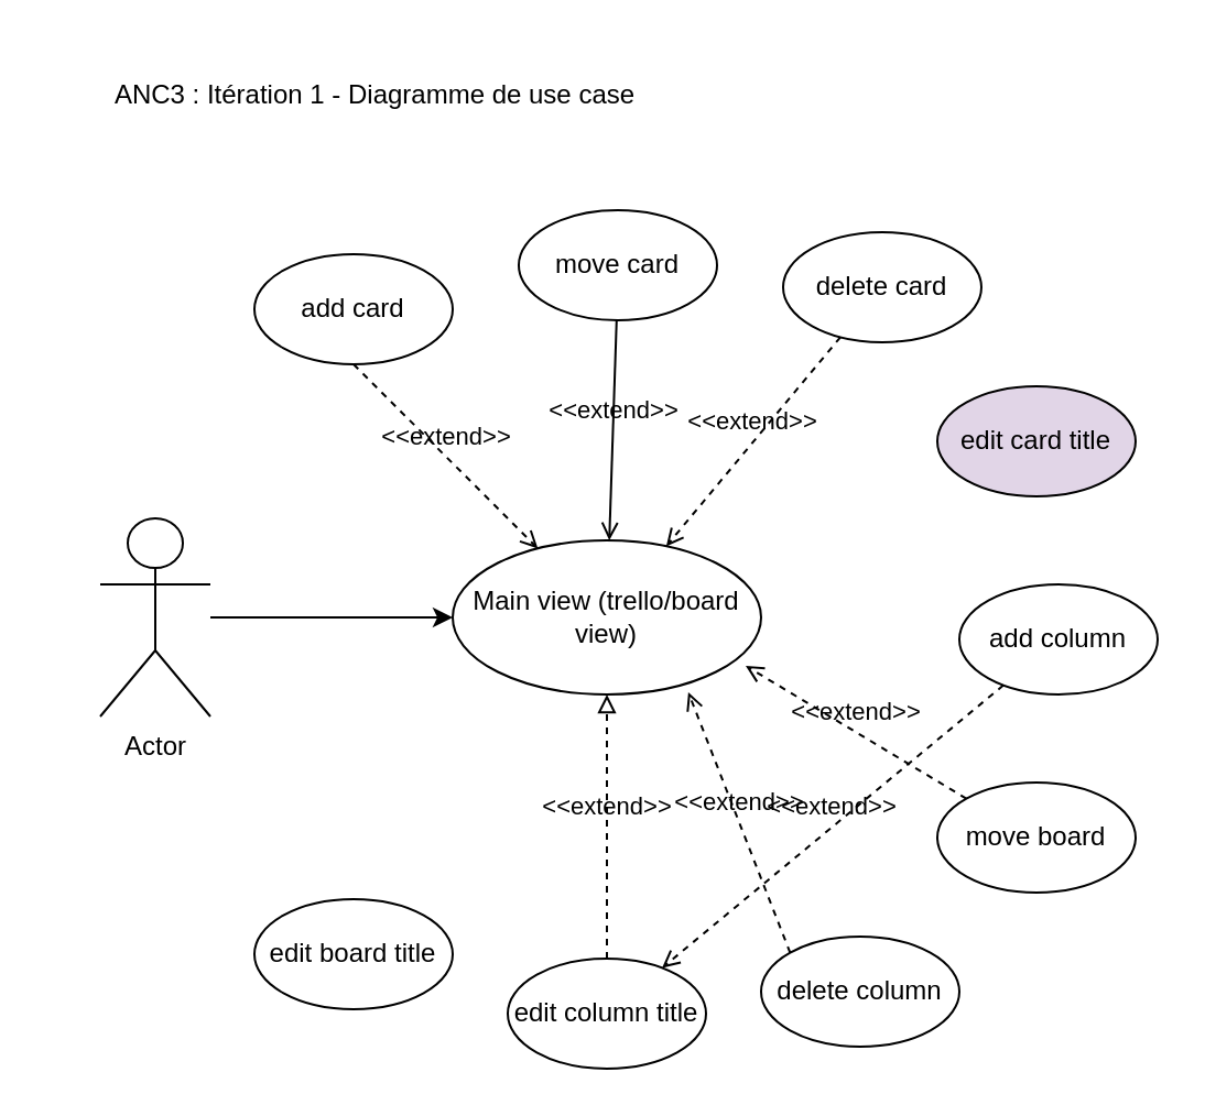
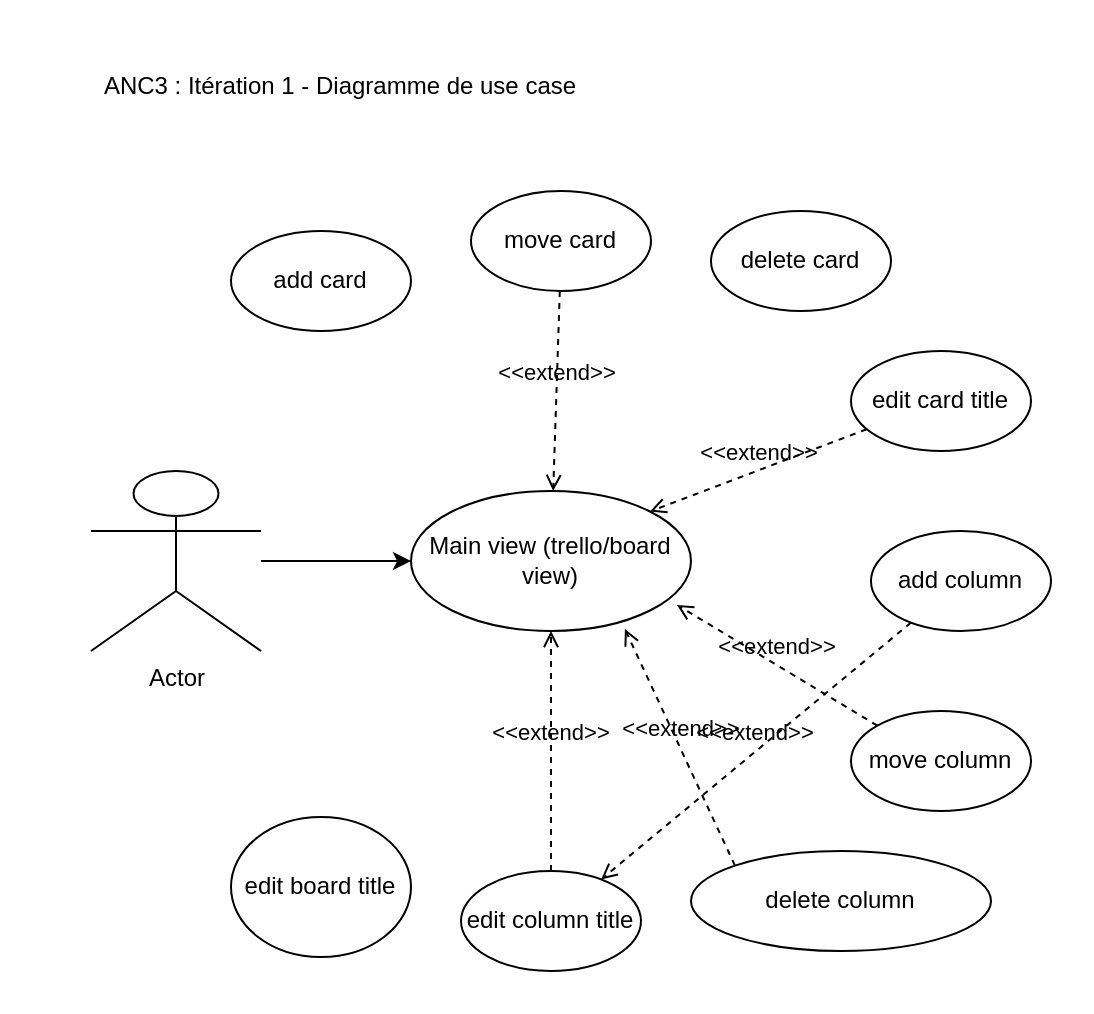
- <mxCell id="20" value="&amp;lt;&amp;lt;extend&amp;gt;&amp;gt;" style="html=1;verticalAlign=bottom;labelBackgroundColor=none;endArrow=open;endFill=0;dashed=0;" parent="1" source="6" target="3" edge="1"><mxGeometry width="160" relative="1" as="geometry"><mxPoint x="445" y="385" as="sourcePoint" /><mxPoint x="605" y="385" as="targetPoint" /></mxGeometry></mxCell>
+ <mxCell id="20" value="&amp;lt;&amp;lt;extend&amp;gt;&amp;gt;" style="html=1;verticalAlign=bottom;labelBackgroundColor=none;endArrow=open;endFill=0;dashed=1;" parent="1" source="6" target="3" edge="1"><mxGeometry width="160" relative="1" as="geometry"><mxPoint x="445" y="385" as="sourcePoint" /><mxPoint x="605" y="385" as="targetPoint" /></mxGeometry></mxCell>
- <mxCell id="19" value="&amp;lt;&amp;lt;extend&amp;gt;&amp;gt;" style="html=1;verticalAlign=bottom;labelBackgroundColor=none;endArrow=open;endFill=0;dashed=1;" parent="1" source="7" target="3" edge="1"><mxGeometry width="160" relative="1" as="geometry"><mxPoint x="445" y="385" as="sourcePoint" /><mxPoint x="605" y="385" as="targetPoint" /></mxGeometry></mxCell>
- <mxCell id="8" value="edit card title" style="ellipse;whiteSpace=wrap;html=1;fillColor=#e1d5e7;" parent="1" vertex="1"><mxGeometry x="425" y="175" width="90" height="50" as="geometry" /></mxCell>
+ <mxCell id="8" value="edit card title" style="ellipse;whiteSpace=wrap;html=1;" parent="1" vertex="1"><mxGeometry x="425" y="175" width="90" height="50" as="geometry" /></mxCell>
- <mxCell id="21" value="&amp;lt;&amp;lt;extend&amp;gt;&amp;gt;" style="html=1;verticalAlign=bottom;labelBackgroundColor=none;endArrow=open;endFill=0;dashed=1;exitX=0.5;exitY=1;exitDx=0;exitDy=0;" parent="1" source="5" target="3" edge="1"><mxGeometry width="160" relative="1" as="geometry"><mxPoint x="445" y="385" as="sourcePoint" /><mxPoint x="605" y="385" as="targetPoint" /></mxGeometry></mxCell>
+ <mxCell id="18" value="&amp;lt;&amp;lt;extend&amp;gt;&amp;gt;" style="html=1;verticalAlign=bottom;labelBackgroundColor=none;endArrow=open;endFill=0;dashed=1;entryX=1;entryY=0;entryDx=0;entryDy=0;" parent="1" source="8" target="3" edge="1"><mxGeometry width="160" relative="1" as="geometry"><mxPoint x="445" y="385" as="sourcePoint" /><mxPoint x="605" y="385" as="targetPoint" /></mxGeometry></mxCell>
- <mxCell id="2" value="Actor" style="shape=umlActor;verticalLabelPosition=bottom;verticalAlign=top;html=1;" parent="1" vertex="1"><mxGeometry x="45" y="235" width="50" height="90" as="geometry" /></mxCell>
+ <mxCell id="2" value="Actor" style="shape=umlActor;verticalLabelPosition=bottom;verticalAlign=top;html=1;" parent="1" vertex="1"><mxGeometry x="45" y="235" width="85" height="90" as="geometry" /></mxCell>
- <mxCell id="14" value="&amp;lt;&amp;lt;extend&amp;gt;&amp;gt;" style="html=1;verticalAlign=bottom;labelBackgroundColor=none;endArrow=block;endFill=0;dashed=1;entryX=0.5;entryY=1;entryDx=0;entryDy=0;" parent="1" source="12" target="3" edge="1"><mxGeometry width="160" relative="1" as="geometry"><mxPoint x="445" y="385" as="sourcePoint" /><mxPoint x="605" y="385" as="targetPoint" /></mxGeometry></mxCell>
+ <mxCell id="14" value="&amp;lt;&amp;lt;extend&amp;gt;&amp;gt;" style="html=1;verticalAlign=bottom;labelBackgroundColor=none;endArrow=open;endFill=0;dashed=1;entryX=0.5;entryY=1;entryDx=0;entryDy=0;" parent="1" source="12" target="3" edge="1"><mxGeometry width="160" relative="1" as="geometry"><mxPoint x="445" y="385" as="sourcePoint" /><mxPoint x="605" y="385" as="targetPoint" /></mxGeometry></mxCell>
- <mxCell id="10" value="move board" style="ellipse;whiteSpace=wrap;html=1;" parent="1" vertex="1"><mxGeometry x="425" y="355" width="90" height="50" as="geometry" /></mxCell>
+ <mxCell id="10" value="move column" style="ellipse;whiteSpace=wrap;html=1;" parent="1" vertex="1"><mxGeometry x="425" y="355" width="90" height="50" as="geometry" /></mxCell>
- <mxCell id="13" value="edit board title" style="ellipse;whiteSpace=wrap;html=1;" parent="1" vertex="1"><mxGeometry x="115" y="408" width="90" height="50" as="geometry" /></mxCell>
+ <mxCell id="13" value="edit board title" style="ellipse;whiteSpace=wrap;html=1;" parent="1" vertex="1"><mxGeometry x="115" y="408" width="90" height="70" as="geometry" /></mxCell>
- <mxCell id="11" value="delete column" style="ellipse;whiteSpace=wrap;html=1;" parent="1" vertex="1"><mxGeometry x="345" y="425" width="90" height="50" as="geometry" /></mxCell>
+ <mxCell id="11" value="delete column" style="ellipse;whiteSpace=wrap;html=1;" parent="1" vertex="1"><mxGeometry x="345" y="425" width="150" height="50" as="geometry" /></mxCell>
